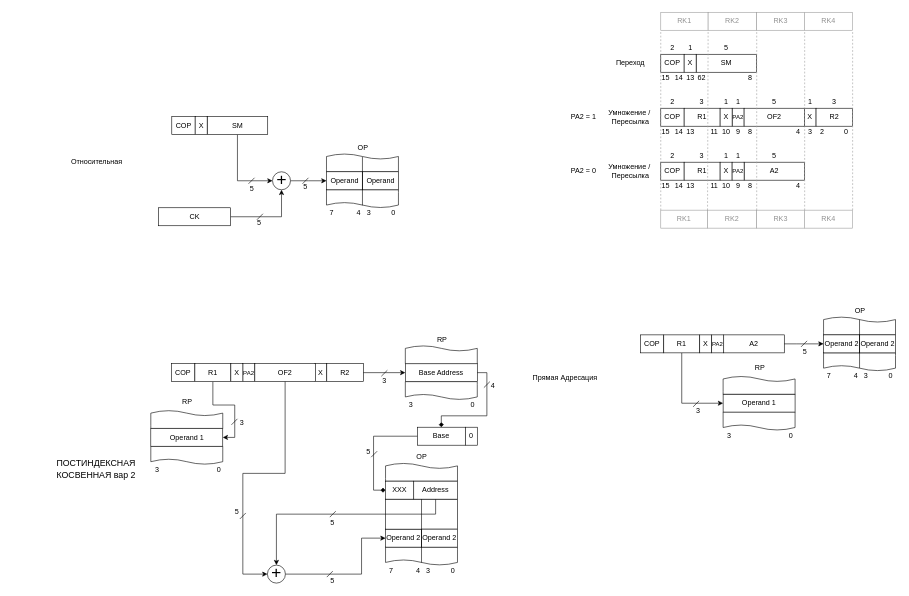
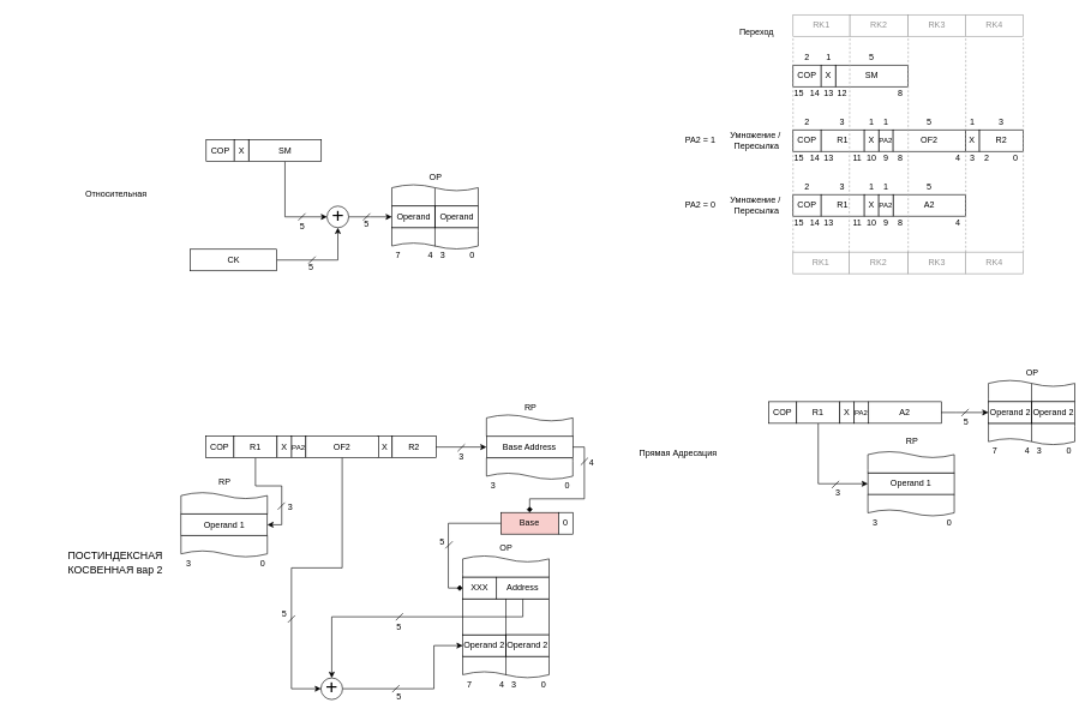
- <mxCell id="56" value="Переход" style="text;html=1;align=center;verticalAlign=middle;resizable=0;points=[];autosize=1;" parent="1" vertex="1"><mxGeometry x="1020" y="95" width="60" height="20" as="geometry" /></mxCell>
+ <mxCell id="56" value="Переход" style="text;html=1;align=center;verticalAlign=middle;resizable=0;points=[];autosize=1;" parent="1" vertex="1"><mxGeometry x="1020" y="35" width="60" height="20" as="geometry" /></mxCell>
- <mxCell id="60" value="62" style="text;html=1;align=center;verticalAlign=middle;resizable=0;points=[];autosize=1;" parent="1" vertex="1"><mxGeometry x="1154" y="120" width="30" height="20" as="geometry" /></mxCell>
+ <mxCell id="60" value="12" style="text;html=1;align=center;verticalAlign=middle;resizable=0;points=[];autosize=1;" parent="1" vertex="1"><mxGeometry x="1154" y="120" width="30" height="20" as="geometry" /></mxCell>
- <mxCell id="139" value="Base" style="rounded=0;whiteSpace=wrap;html=1;" parent="1" vertex="1"><mxGeometry x="695" y="712" width="80" height="30" as="geometry" /></mxCell>
+ <mxCell id="139" value="Base" style="rounded=0;whiteSpace=wrap;html=1;fillColor=#f8cecc;" parent="1" vertex="1"><mxGeometry x="695" y="712" width="80" height="30" as="geometry" /></mxCell>
